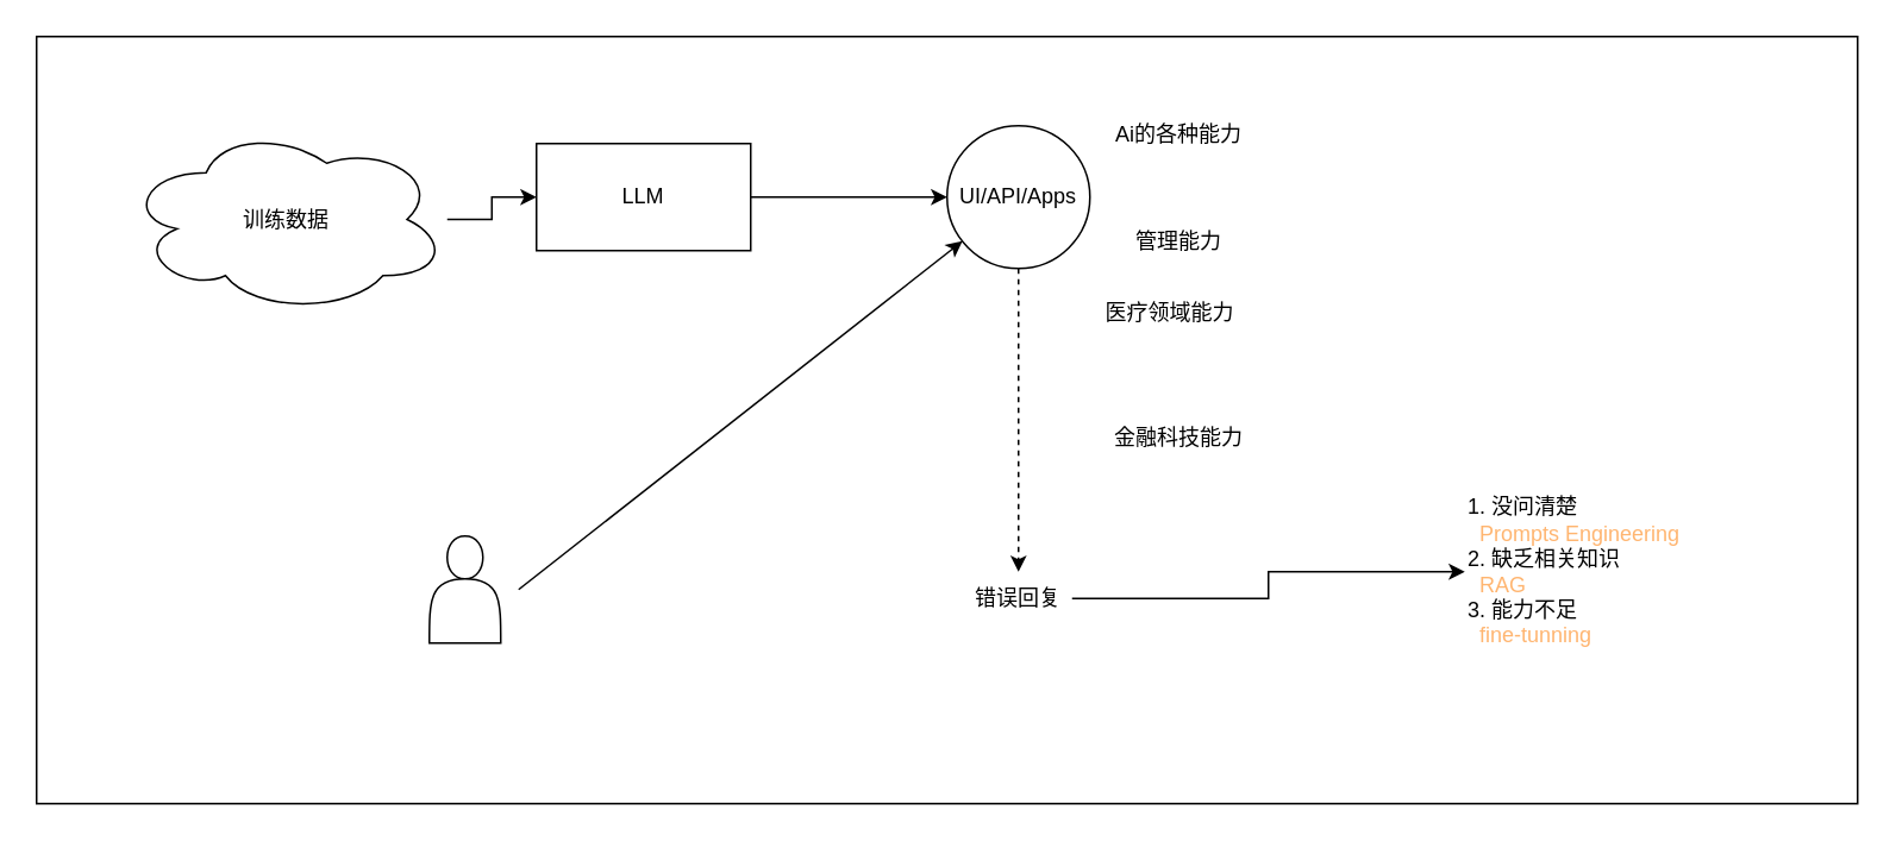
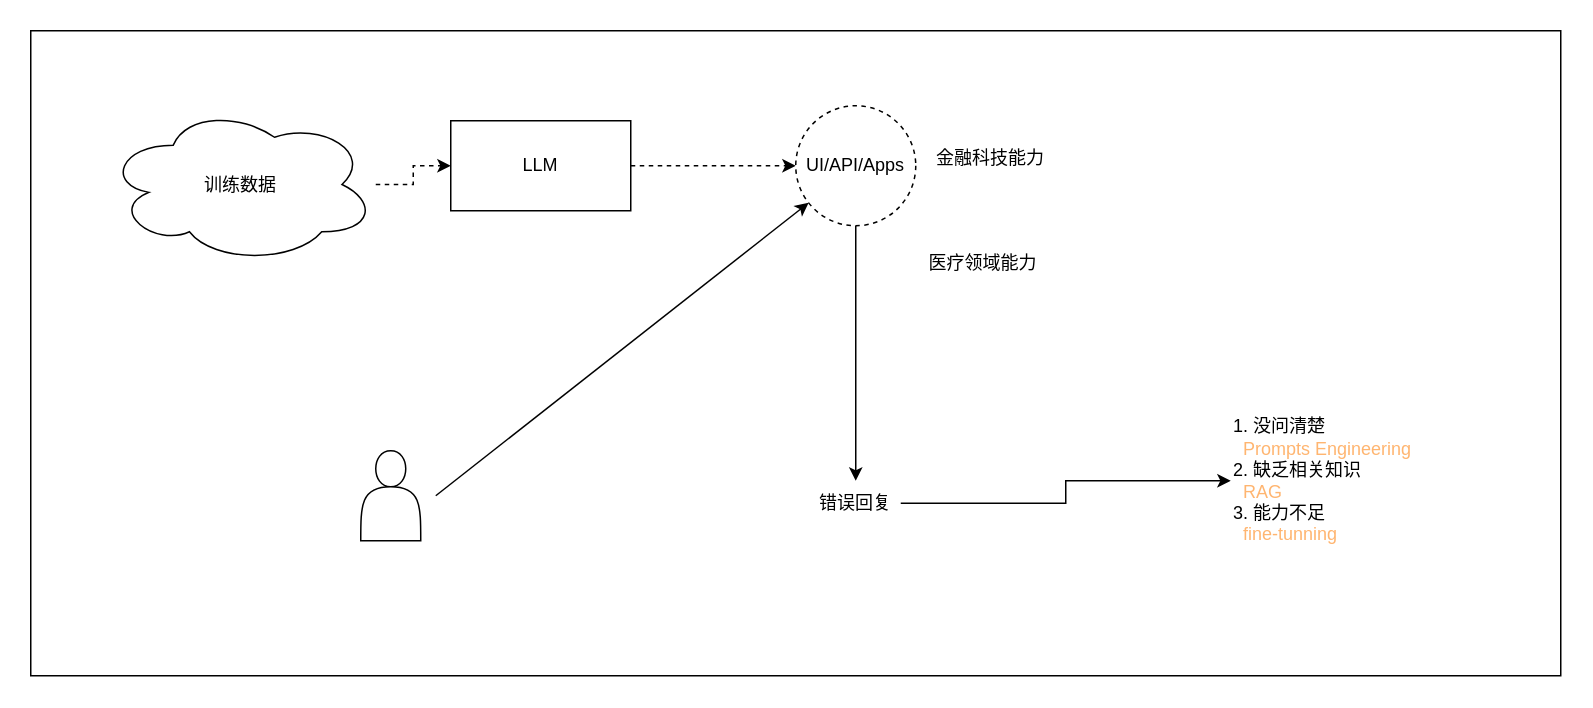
- <mxCell id="11" value="Ai的各种能力" style="text;html=1;align=center;verticalAlign=middle;whiteSpace=wrap;rounded=0;" parent="1" vertex="1"><mxGeometry x="610" y="60" width="100" height="30" as="geometry" /></mxCell>
- <mxCell id="5" style="edgeStyle=orthogonalEdgeStyle;rounded=0;orthogonalLoop=1;jettySize=auto;html=1;entryX=0;entryY=0.5;entryDx=0;entryDy=0;" parent="1" source="6" target="8" edge="1"><mxGeometry relative="1" as="geometry" /></mxCell>
+ <mxCell id="5" style="edgeStyle=orthogonalEdgeStyle;rounded=0;orthogonalLoop=1;jettySize=auto;html=1;entryX=0;entryY=0.5;entryDx=0;entryDy=0;dashed=1;" parent="1" source="6" target="8" edge="1"><mxGeometry relative="1" as="geometry" /></mxCell>
- <mxCell id="8" value="UI/API/Apps" style="ellipse;whiteSpace=wrap;html=1;aspect=fixed;" parent="1" vertex="1"><mxGeometry x="530" y="70" width="80" height="80" as="geometry" /></mxCell>
+ <mxCell id="8" value="UI/API/Apps" style="ellipse;whiteSpace=wrap;html=1;aspect=fixed;dashed=1;" parent="1" vertex="1"><mxGeometry x="530" y="70" width="80" height="80" as="geometry" /></mxCell>
- <mxCell id="3" style="edgeStyle=orthogonalEdgeStyle;rounded=0;orthogonalLoop=1;jettySize=auto;html=1;entryX=0;entryY=0.5;entryDx=0;entryDy=0;" parent="1" source="4" target="6" edge="1"><mxGeometry relative="1" as="geometry" /></mxCell>
+ <mxCell id="3" style="edgeStyle=orthogonalEdgeStyle;rounded=0;orthogonalLoop=1;jettySize=auto;html=1;entryX=0;entryY=0.5;entryDx=0;entryDy=0;dashed=1;" parent="1" source="4" target="6" edge="1"><mxGeometry relative="1" as="geometry" /></mxCell>
- <mxCell id="13" value="管理能力" style="text;html=1;align=center;verticalAlign=middle;whiteSpace=wrap;rounded=0;" parent="1" vertex="1"><mxGeometry x="610" y="120" width="100" height="30" as="geometry" /></mxCell>
- <mxCell id="7" style="edgeStyle=orthogonalEdgeStyle;rounded=0;orthogonalLoop=1;jettySize=auto;html=1;dashed=1;" parent="1" source="8" target="16" edge="1"><mxGeometry relative="1" as="geometry"><mxPoint x="570" y="320" as="targetPoint" /></mxGeometry></mxCell>
+ <mxCell id="7" style="edgeStyle=orthogonalEdgeStyle;rounded=0;orthogonalLoop=1;jettySize=auto;html=1;" parent="1" source="8" target="16" edge="1"><mxGeometry relative="1" as="geometry"><mxPoint x="570" y="320" as="targetPoint" /></mxGeometry></mxCell>
- <mxCell id="12" value="金融科技能力" style="text;html=1;align=center;verticalAlign=middle;whiteSpace=wrap;rounded=0;" parent="1" vertex="1"><mxGeometry x="610" y="230" width="100" height="30" as="geometry" /></mxCell>
+ <mxCell id="12" value="金融科技能力" style="text;html=1;align=center;verticalAlign=middle;whiteSpace=wrap;rounded=0;" parent="1" vertex="1"><mxGeometry x="610" y="90" width="100" height="30" as="geometry" /></mxCell>
